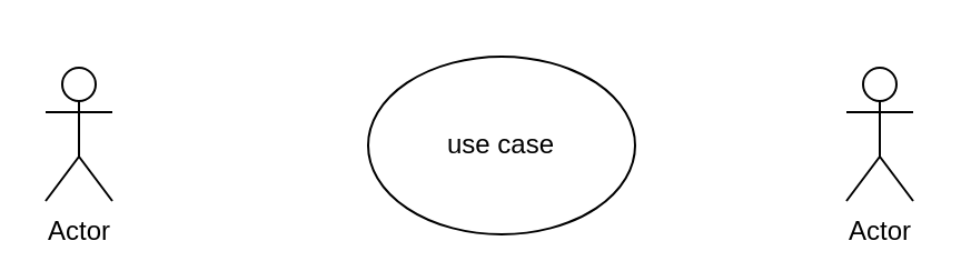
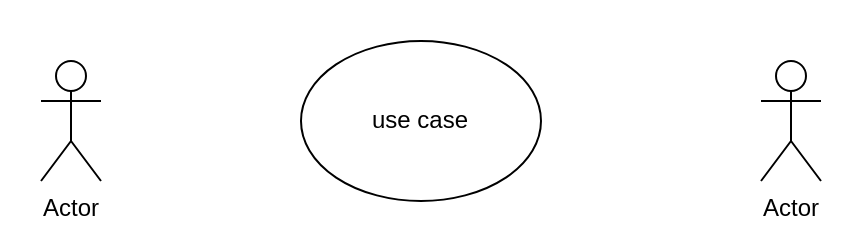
- <mxCell id="3" value="use case" style="ellipse;whiteSpace=wrap;html=1;" parent="1" vertex="1"><mxGeometry x="165" y="25" width="120" height="80" as="geometry" /></mxCell>
+ <mxCell id="3" value="use case" style="ellipse;whiteSpace=wrap;html=1;" parent="1" vertex="1"><mxGeometry x="150" y="20" width="120" height="80" as="geometry" /></mxCell>
